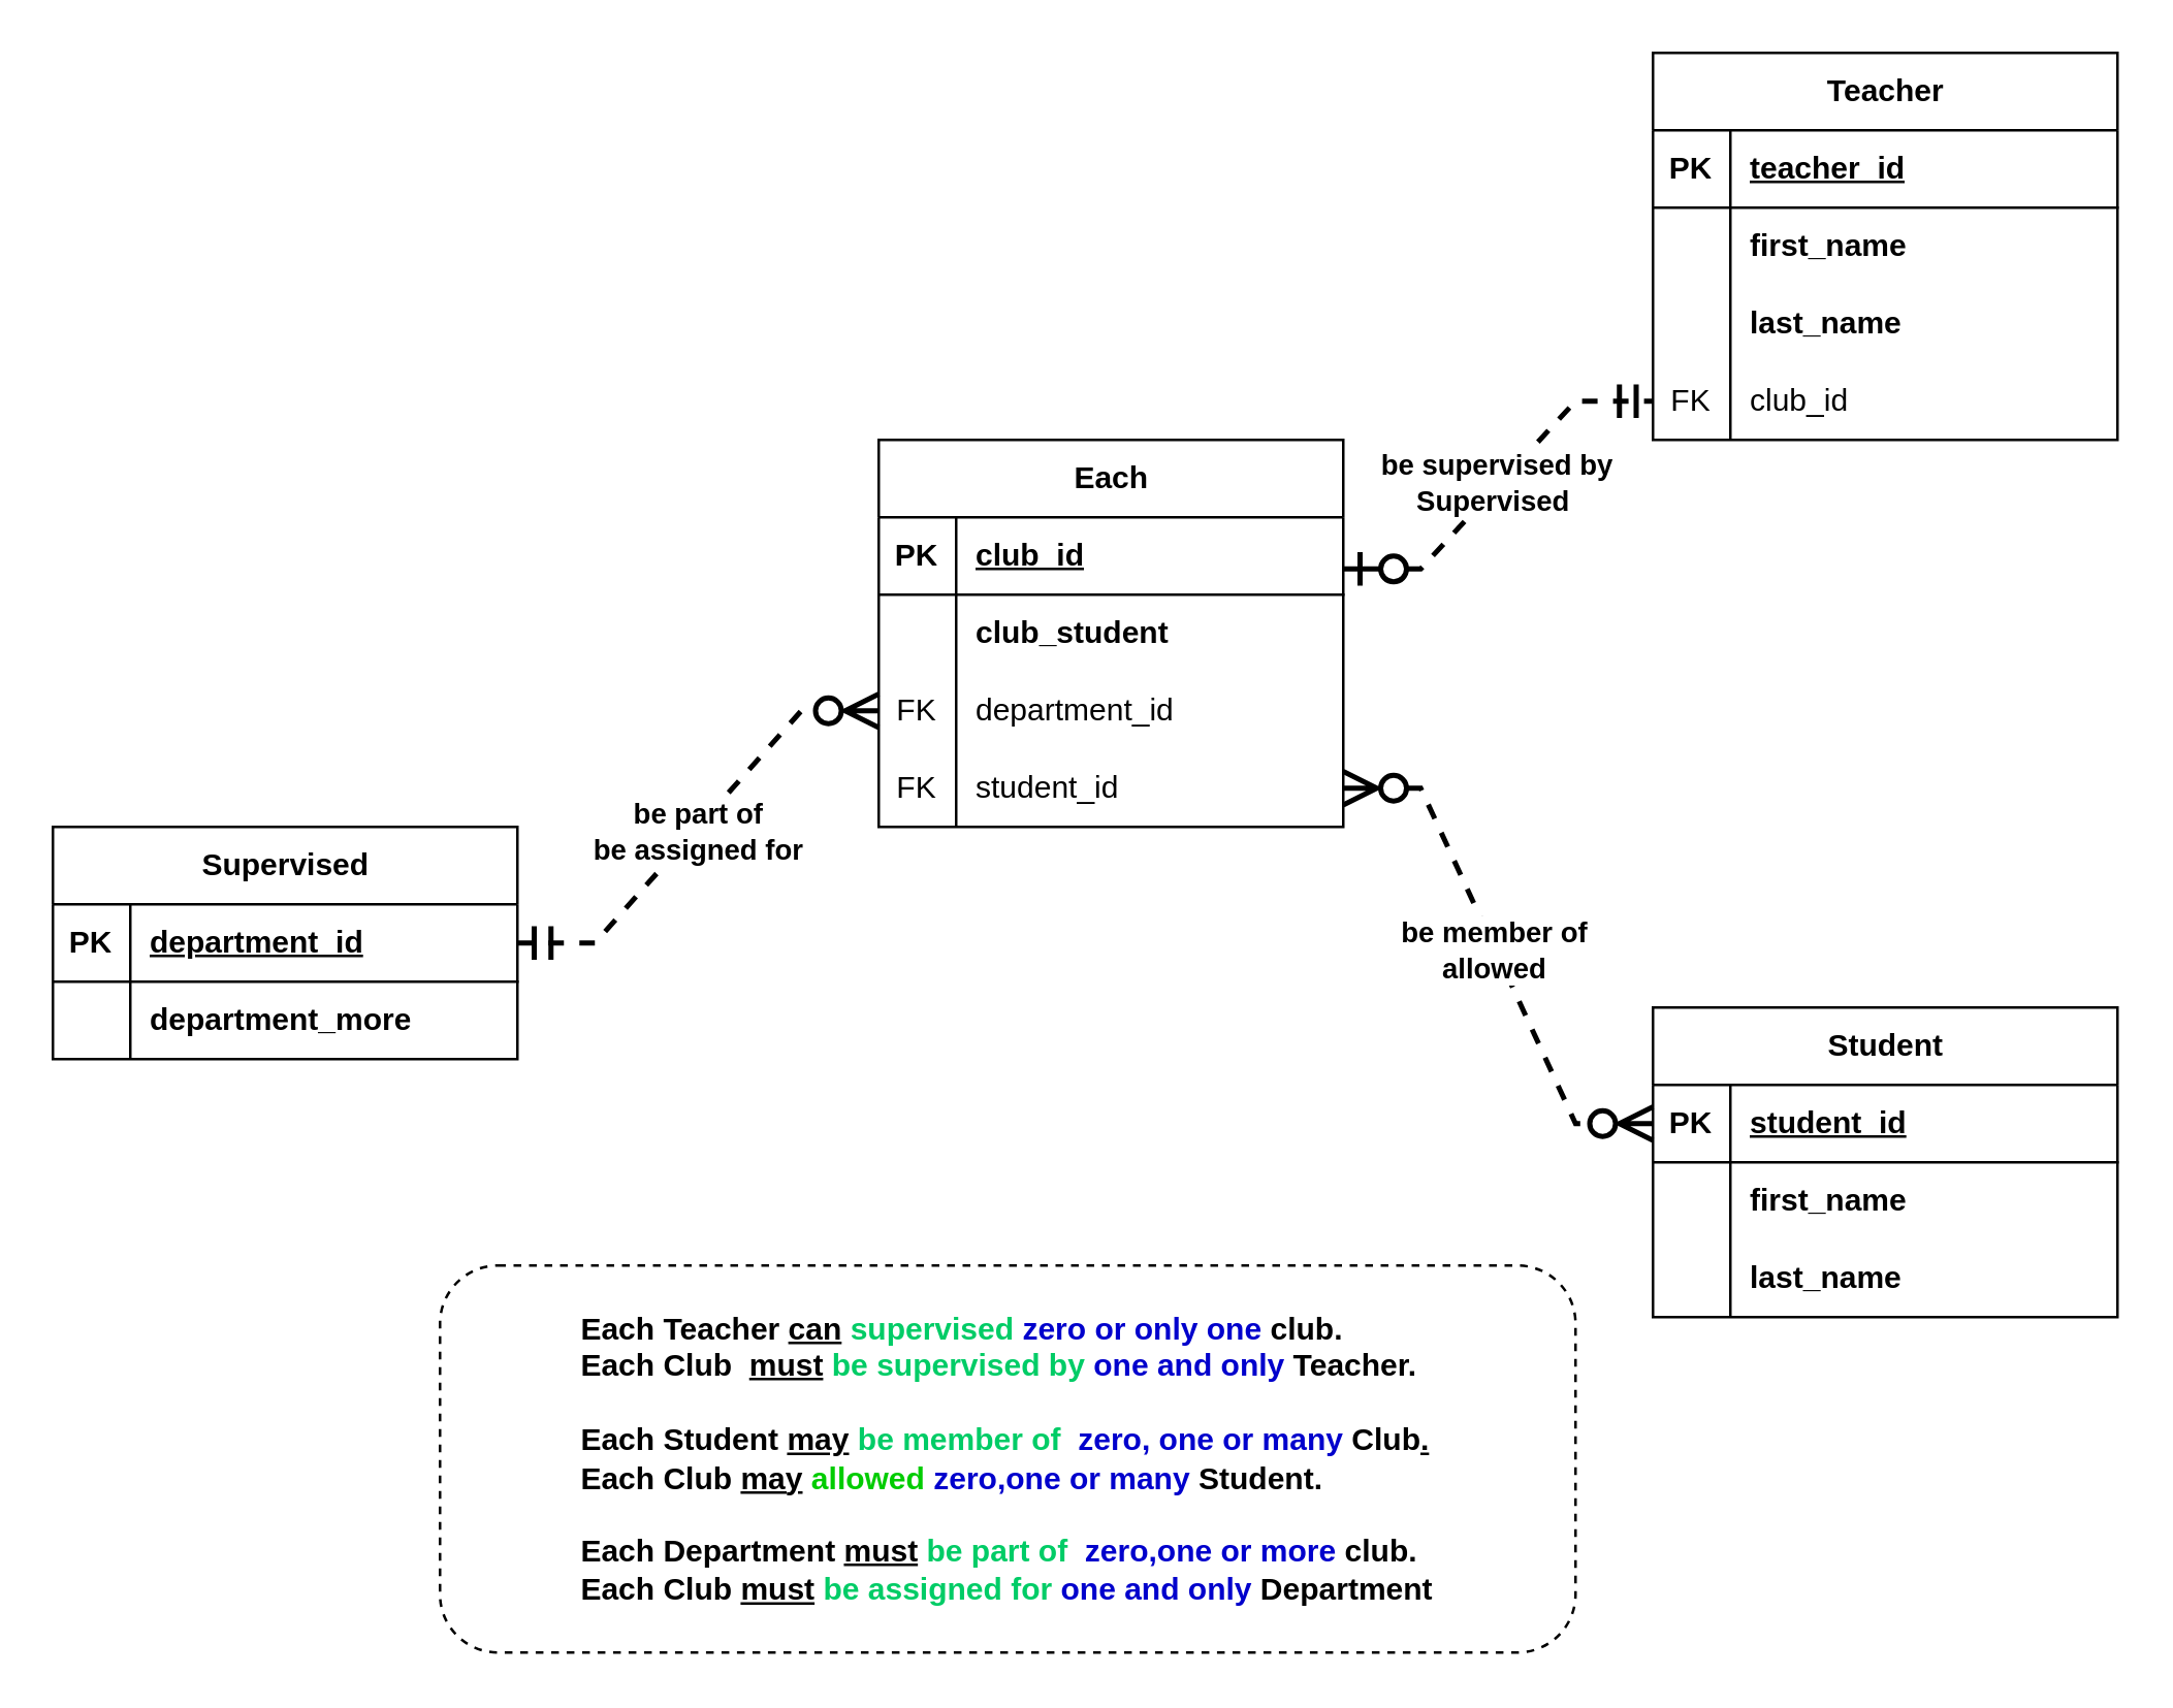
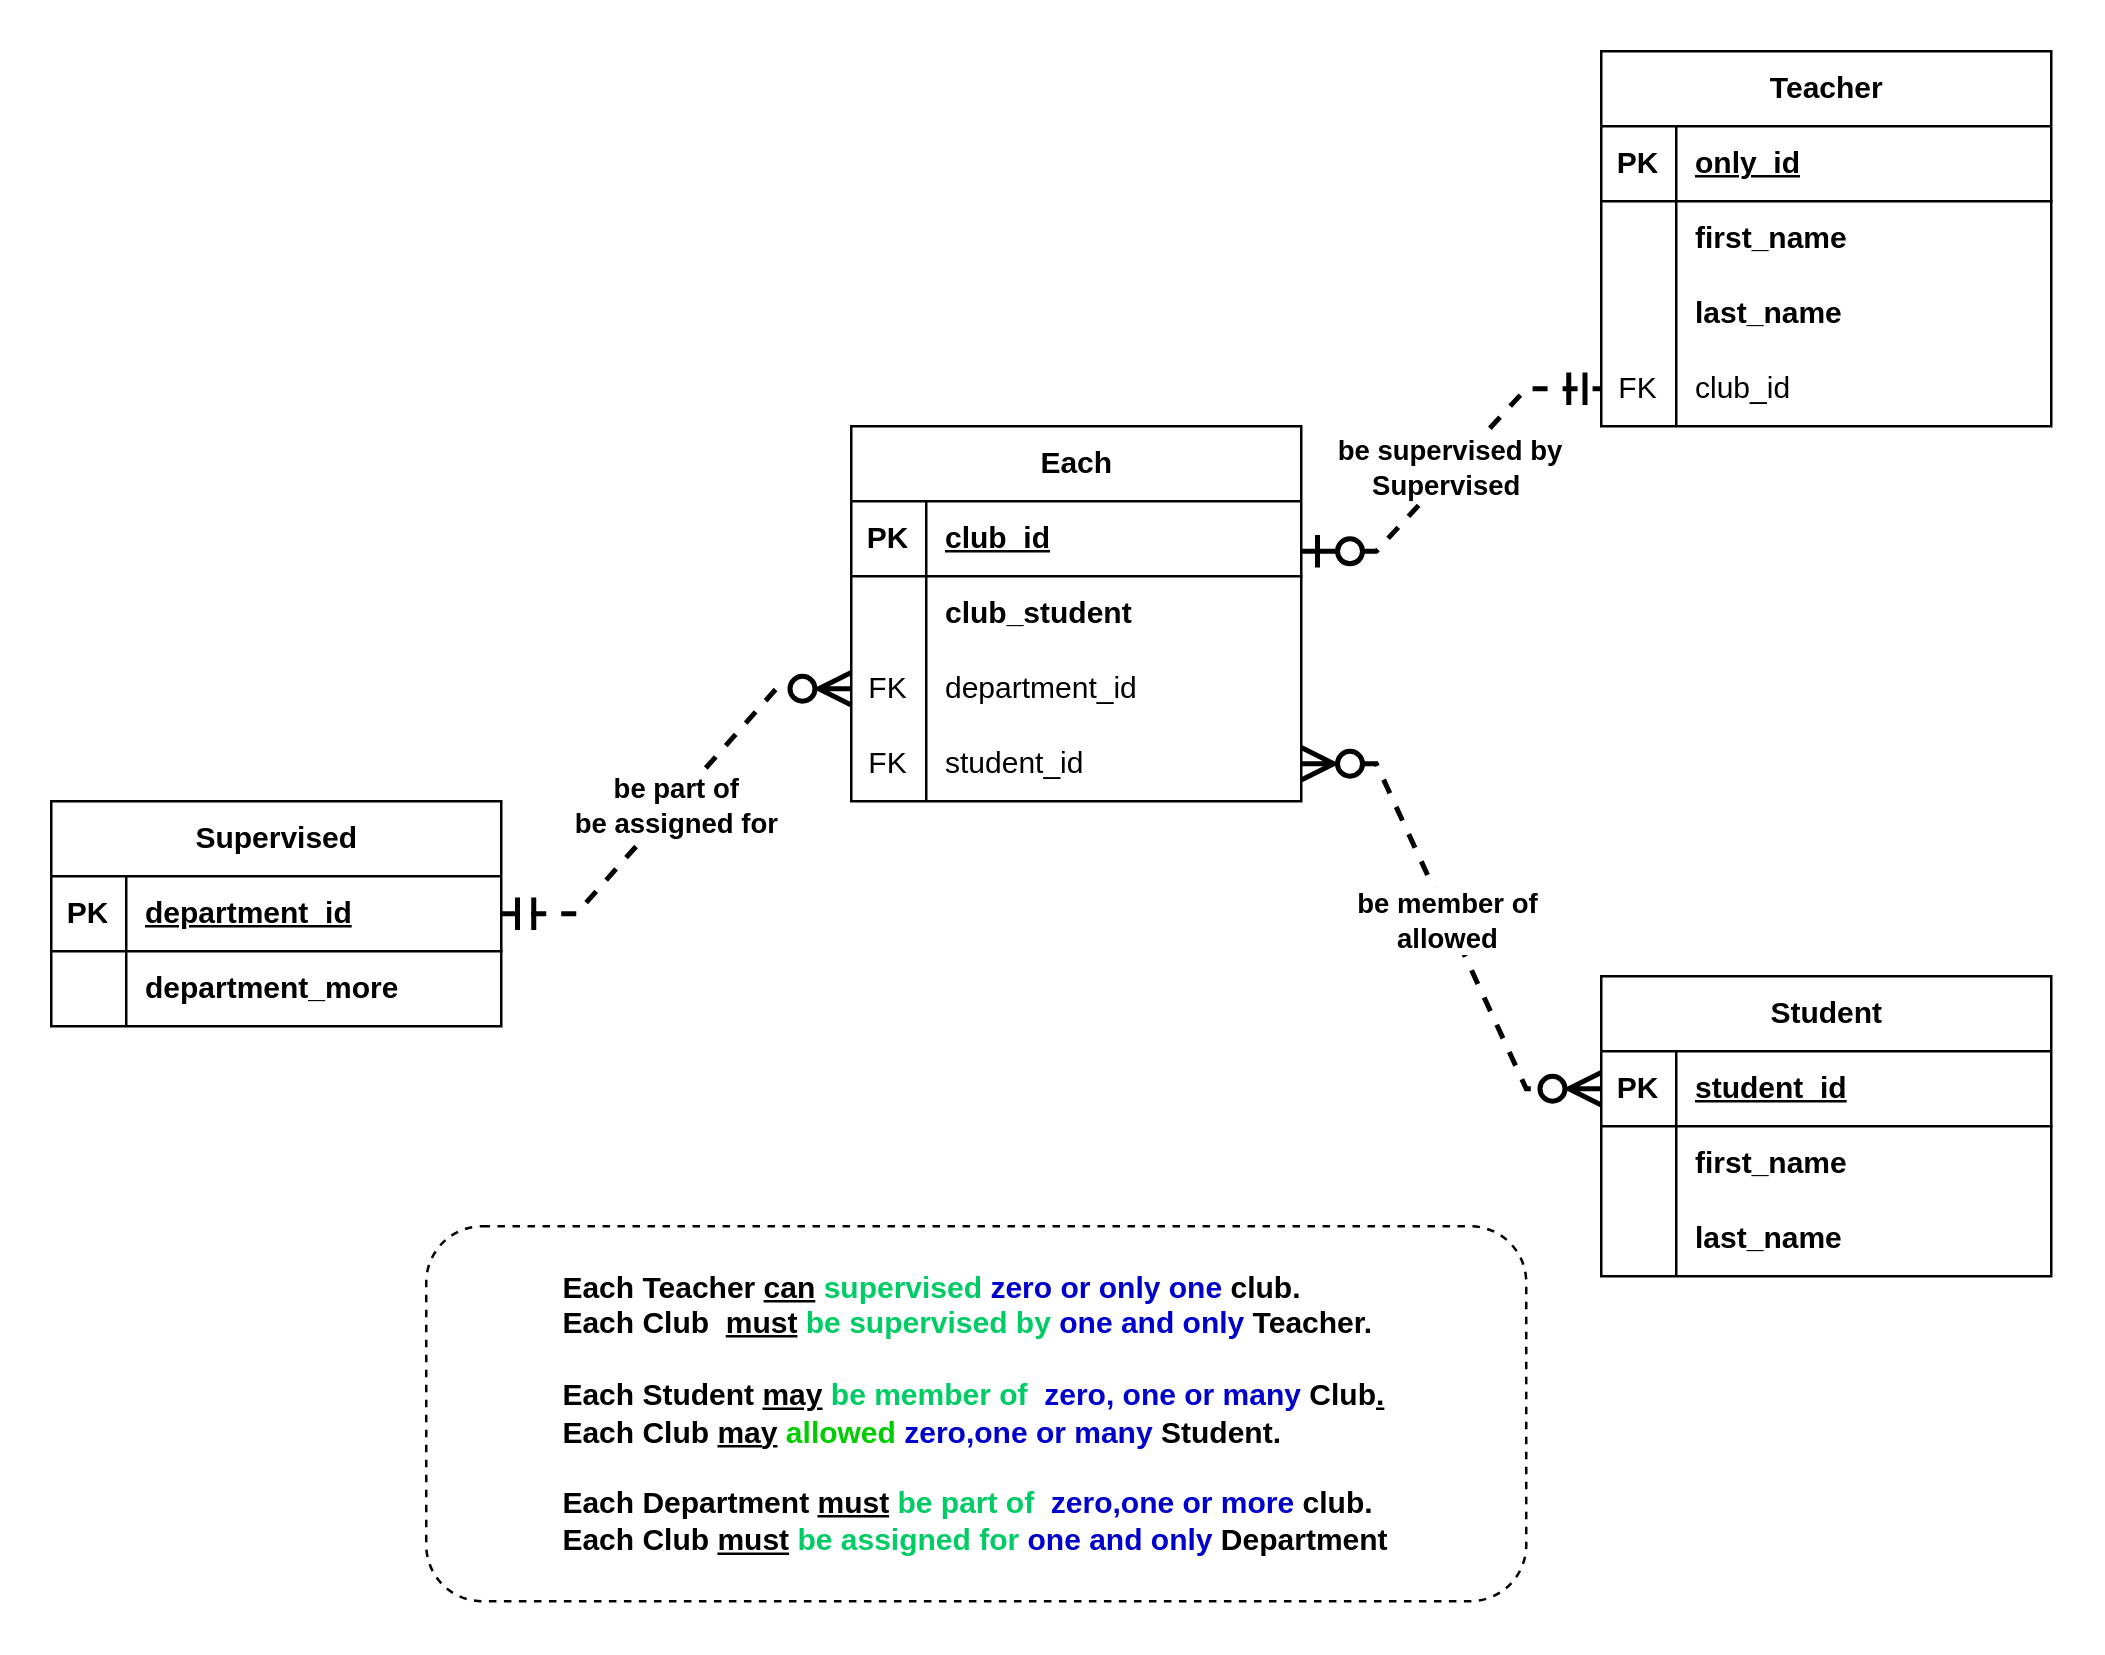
- <mxCell id="35" value="teacher_id" style="shape=partialRectangle;connectable=0;fillColor=none;top=0;left=0;bottom=0;right=0;align=left;spacingLeft=6;fontStyle=5;overflow=hidden;whiteSpace=wrap;html=1;" parent="33" vertex="1"><mxGeometry x="30" width="150" height="30" as="geometry"><mxRectangle width="150" height="30" as="alternateBounds" /></mxGeometry></mxCell>
+ <mxCell id="35" value="only_id" style="shape=partialRectangle;connectable=0;fillColor=none;top=0;left=0;bottom=0;right=0;align=left;spacingLeft=6;fontStyle=5;overflow=hidden;whiteSpace=wrap;html=1;" parent="33" vertex="1"><mxGeometry x="30" width="150" height="30" as="geometry"><mxRectangle width="150" height="30" as="alternateBounds" /></mxGeometry></mxCell>
